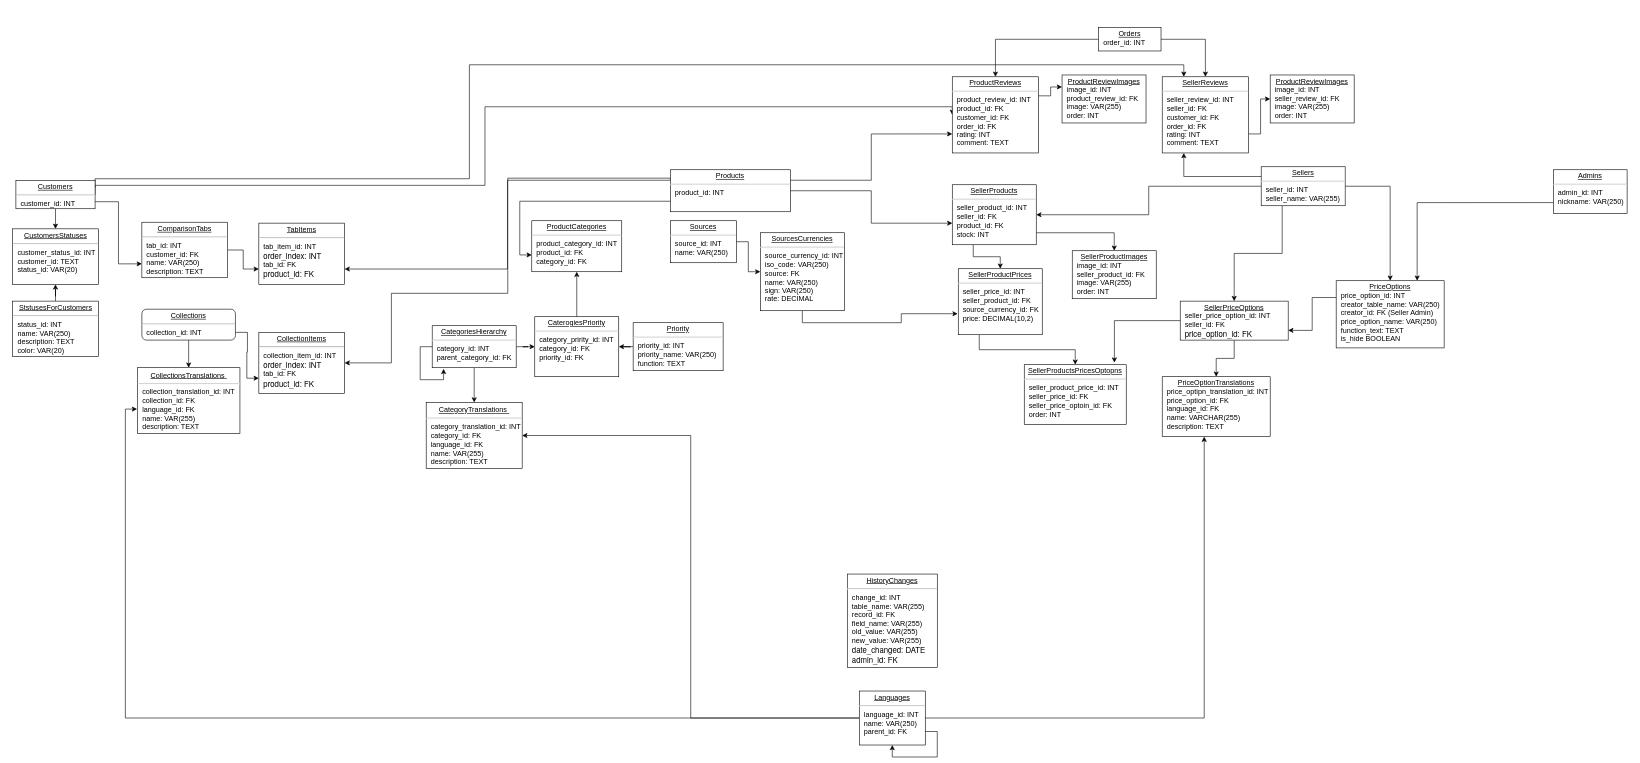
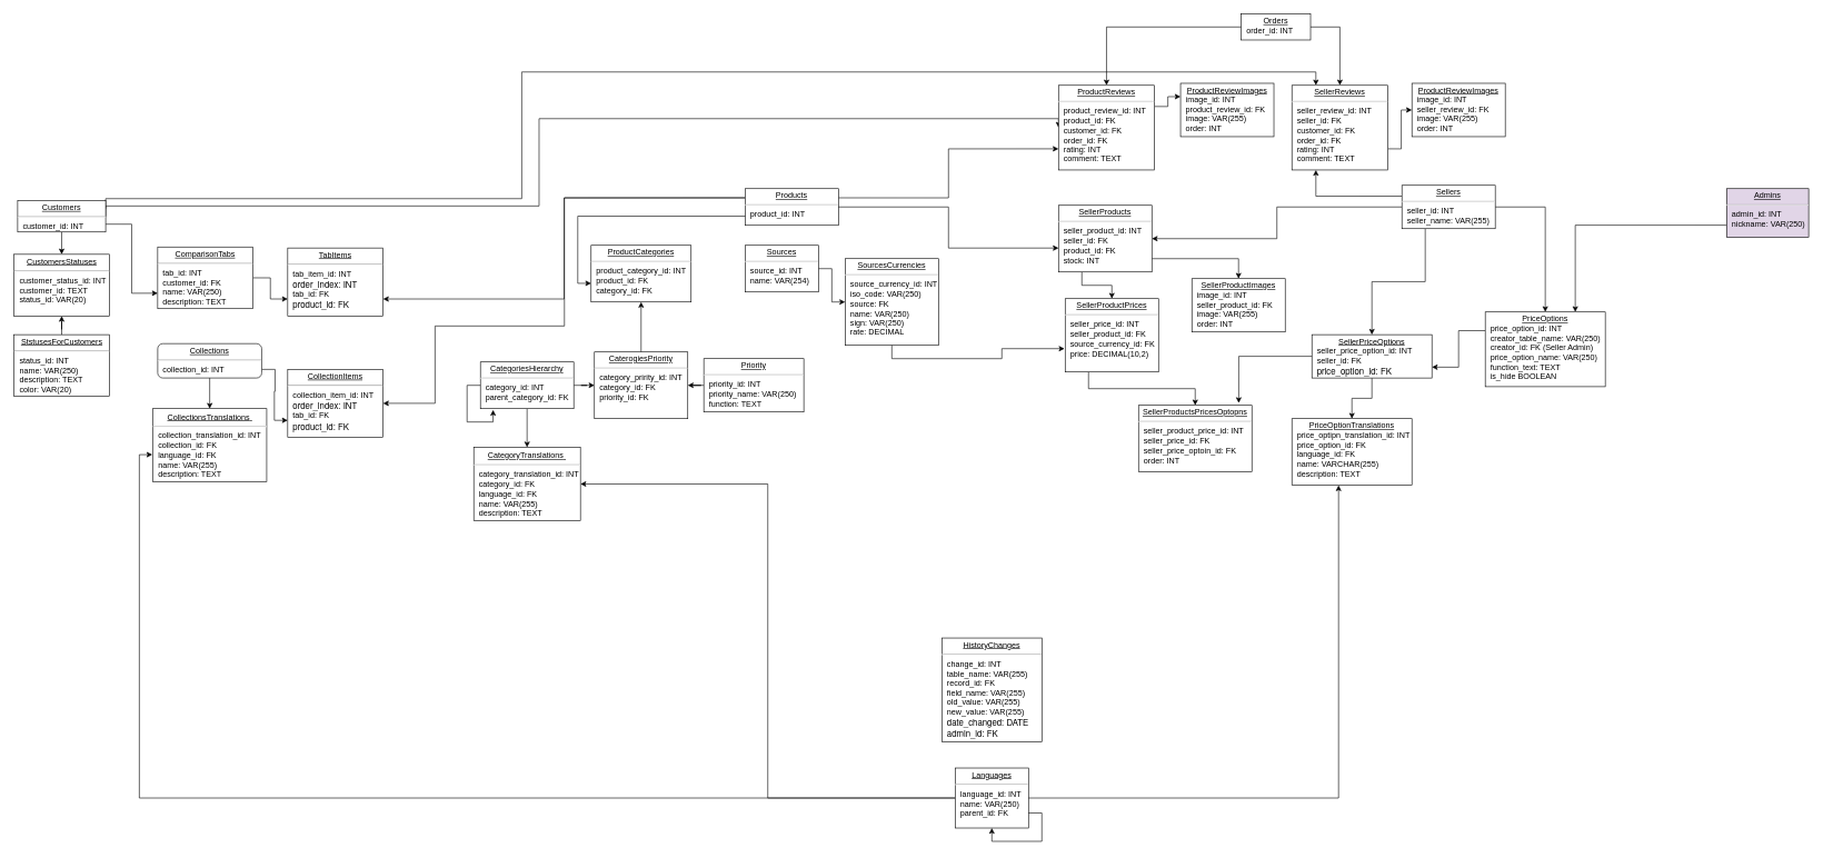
- <mxCell id="69" value="&lt;p style=&quot;margin: 0px ; margin-top: 4px ; text-align: center ; text-decoration: underline&quot;&gt;Orders&lt;/p&gt;&lt;p style=&quot;margin: 0px ; margin-left: 8px&quot;&gt;order_id: INT&lt;/p&gt;&lt;p style=&quot;margin: 0px ; margin-left: 8px&quot;&gt;&lt;br&gt;&lt;/p&gt;&lt;p style=&quot;margin: 0px ; margin-left: 8px&quot;&gt;&lt;br&gt;&lt;/p&gt;" style="verticalAlign=top;align=left;overflow=fill;fontSize=12;fontFamily=Helvetica;html=1;rounded=0;shadow=0;comic=0;labelBackgroundColor=none;strokeWidth=1;" vertex="1" parent="1"><mxGeometry x="1831" y="45" width="104" height="39" as="geometry" /></mxCell>
+ <mxCell id="69" value="&lt;p style=&quot;margin: 0px ; margin-top: 4px ; text-align: center ; text-decoration: underline&quot;&gt;Orders&lt;/p&gt;&lt;p style=&quot;margin: 0px ; margin-left: 8px&quot;&gt;order_id: INT&lt;/p&gt;&lt;p style=&quot;margin: 0px ; margin-left: 8px&quot;&gt;&lt;br&gt;&lt;/p&gt;&lt;p style=&quot;margin: 0px ; margin-left: 8px&quot;&gt;&lt;br&gt;&lt;/p&gt;" style="verticalAlign=top;align=left;overflow=fill;fontSize=12;fontFamily=Helvetica;html=1;rounded=0;shadow=0;comic=0;labelBackgroundColor=none;strokeWidth=1;" vertex="1" parent="1"><mxGeometry x="1861" y="20" width="104" height="39" as="geometry" /></mxCell>
- <mxCell id="5" value="&lt;p style=&quot;margin: 0px ; margin-top: 4px ; text-align: center ; text-decoration: underline&quot;&gt;Products&lt;/p&gt;&lt;hr&gt;&lt;p style=&quot;margin: 0px ; margin-left: 8px&quot;&gt;product_id: INT&lt;/p&gt;&lt;p style=&quot;margin: 0px ; margin-left: 8px&quot;&gt;&lt;br&gt;&lt;/p&gt;" style="verticalAlign=top;align=left;overflow=fill;fontSize=12;fontFamily=Helvetica;html=1;rounded=0;shadow=0;comic=0;labelBackgroundColor=none;strokeWidth=1" parent="1" vertex="1"><mxGeometry x="1117" y="282" width="200" height="70" as="geometry" /></mxCell>
+ <mxCell id="5" value="&lt;p style=&quot;margin: 0px ; margin-top: 4px ; text-align: center ; text-decoration: underline&quot;&gt;Products&lt;/p&gt;&lt;hr&gt;&lt;p style=&quot;margin: 0px ; margin-left: 8px&quot;&gt;product_id: INT&lt;/p&gt;&lt;p style=&quot;margin: 0px ; margin-left: 8px&quot;&gt;&lt;br&gt;&lt;/p&gt;" style="verticalAlign=top;align=left;overflow=fill;fontSize=12;fontFamily=Helvetica;html=1;rounded=0;shadow=0;comic=0;labelBackgroundColor=none;strokeWidth=1" parent="1" vertex="1"><mxGeometry x="1117" y="282" width="140" height="55" as="geometry" /></mxCell>
- <mxCell id="53" value="&lt;p style=&quot;margin: 0px ; margin-top: 4px ; text-align: center ; text-decoration: underline&quot;&gt;Admins&lt;/p&gt;&lt;hr&gt;&lt;p style=&quot;margin: 0px ; margin-left: 8px&quot;&gt;admin_id: INT&lt;/p&gt;&lt;p style=&quot;margin: 0px ; margin-left: 8px&quot;&gt;nickname: VAR(250)&lt;/p&gt;" style="verticalAlign=top;align=left;overflow=fill;fontSize=12;fontFamily=Helvetica;html=1;rounded=0;shadow=0;comic=0;labelBackgroundColor=none;strokeWidth=1;" parent="1" vertex="1"><mxGeometry x="2589" y="282" width="123" height="73" as="geometry" /></mxCell>
+ <mxCell id="53" value="&lt;p style=&quot;margin: 0px ; margin-top: 4px ; text-align: center ; text-decoration: underline&quot;&gt;Admins&lt;/p&gt;&lt;hr&gt;&lt;p style=&quot;margin: 0px ; margin-left: 8px&quot;&gt;admin_id: INT&lt;/p&gt;&lt;p style=&quot;margin: 0px ; margin-left: 8px&quot;&gt;nickname: VAR(250)&lt;/p&gt;" style="verticalAlign=top;align=left;overflow=fill;fontSize=12;fontFamily=Helvetica;html=1;rounded=0;shadow=0;comic=0;labelBackgroundColor=none;strokeWidth=1;fillColor=#e1d5e7;" parent="1" vertex="1"><mxGeometry x="2589" y="282" width="123" height="73" as="geometry" /></mxCell>
- <mxCell id="26" value="&lt;p style=&quot;margin: 0px ; margin-top: 4px ; text-align: center ; text-decoration: underline&quot;&gt;Sources&lt;/p&gt;&lt;hr&gt;&lt;p style=&quot;margin: 0px ; margin-left: 8px&quot;&gt;source_id: INT&lt;/p&gt;&lt;p style=&quot;margin: 0px ; margin-left: 8px&quot;&gt;name:&amp;nbsp;VAR(250)&lt;/p&gt;&lt;p style=&quot;margin: 0px ; margin-left: 8px&quot;&gt;&lt;br&gt;&lt;/p&gt;&lt;p style=&quot;margin: 0px ; margin-left: 8px&quot;&gt;&lt;br&gt;&lt;/p&gt;" style="verticalAlign=top;align=left;overflow=fill;fontSize=12;fontFamily=Helvetica;html=1;rounded=0;shadow=0;comic=0;labelBackgroundColor=none;strokeWidth=1;" parent="1" vertex="1"><mxGeometry x="1117" y="367" width="110" height="70" as="geometry" /></mxCell>
+ <mxCell id="26" value="&lt;p style=&quot;margin: 0px ; margin-top: 4px ; text-align: center ; text-decoration: underline&quot;&gt;Sources&lt;/p&gt;&lt;hr&gt;&lt;p style=&quot;margin: 0px ; margin-left: 8px&quot;&gt;source_id: INT&lt;/p&gt;&lt;p style=&quot;margin: 0px ; margin-left: 8px&quot;&gt;name:&amp;nbsp;VAR(254)&lt;/p&gt;&lt;p style=&quot;margin: 0px ; margin-left: 8px&quot;&gt;&lt;br&gt;&lt;/p&gt;&lt;p style=&quot;margin: 0px ; margin-left: 8px&quot;&gt;&lt;br&gt;&lt;/p&gt;" style="verticalAlign=top;align=left;overflow=fill;fontSize=12;fontFamily=Helvetica;html=1;rounded=0;shadow=0;comic=0;labelBackgroundColor=none;strokeWidth=1;" parent="1" vertex="1"><mxGeometry x="1117" y="367" width="110" height="70" as="geometry" /></mxCell>
